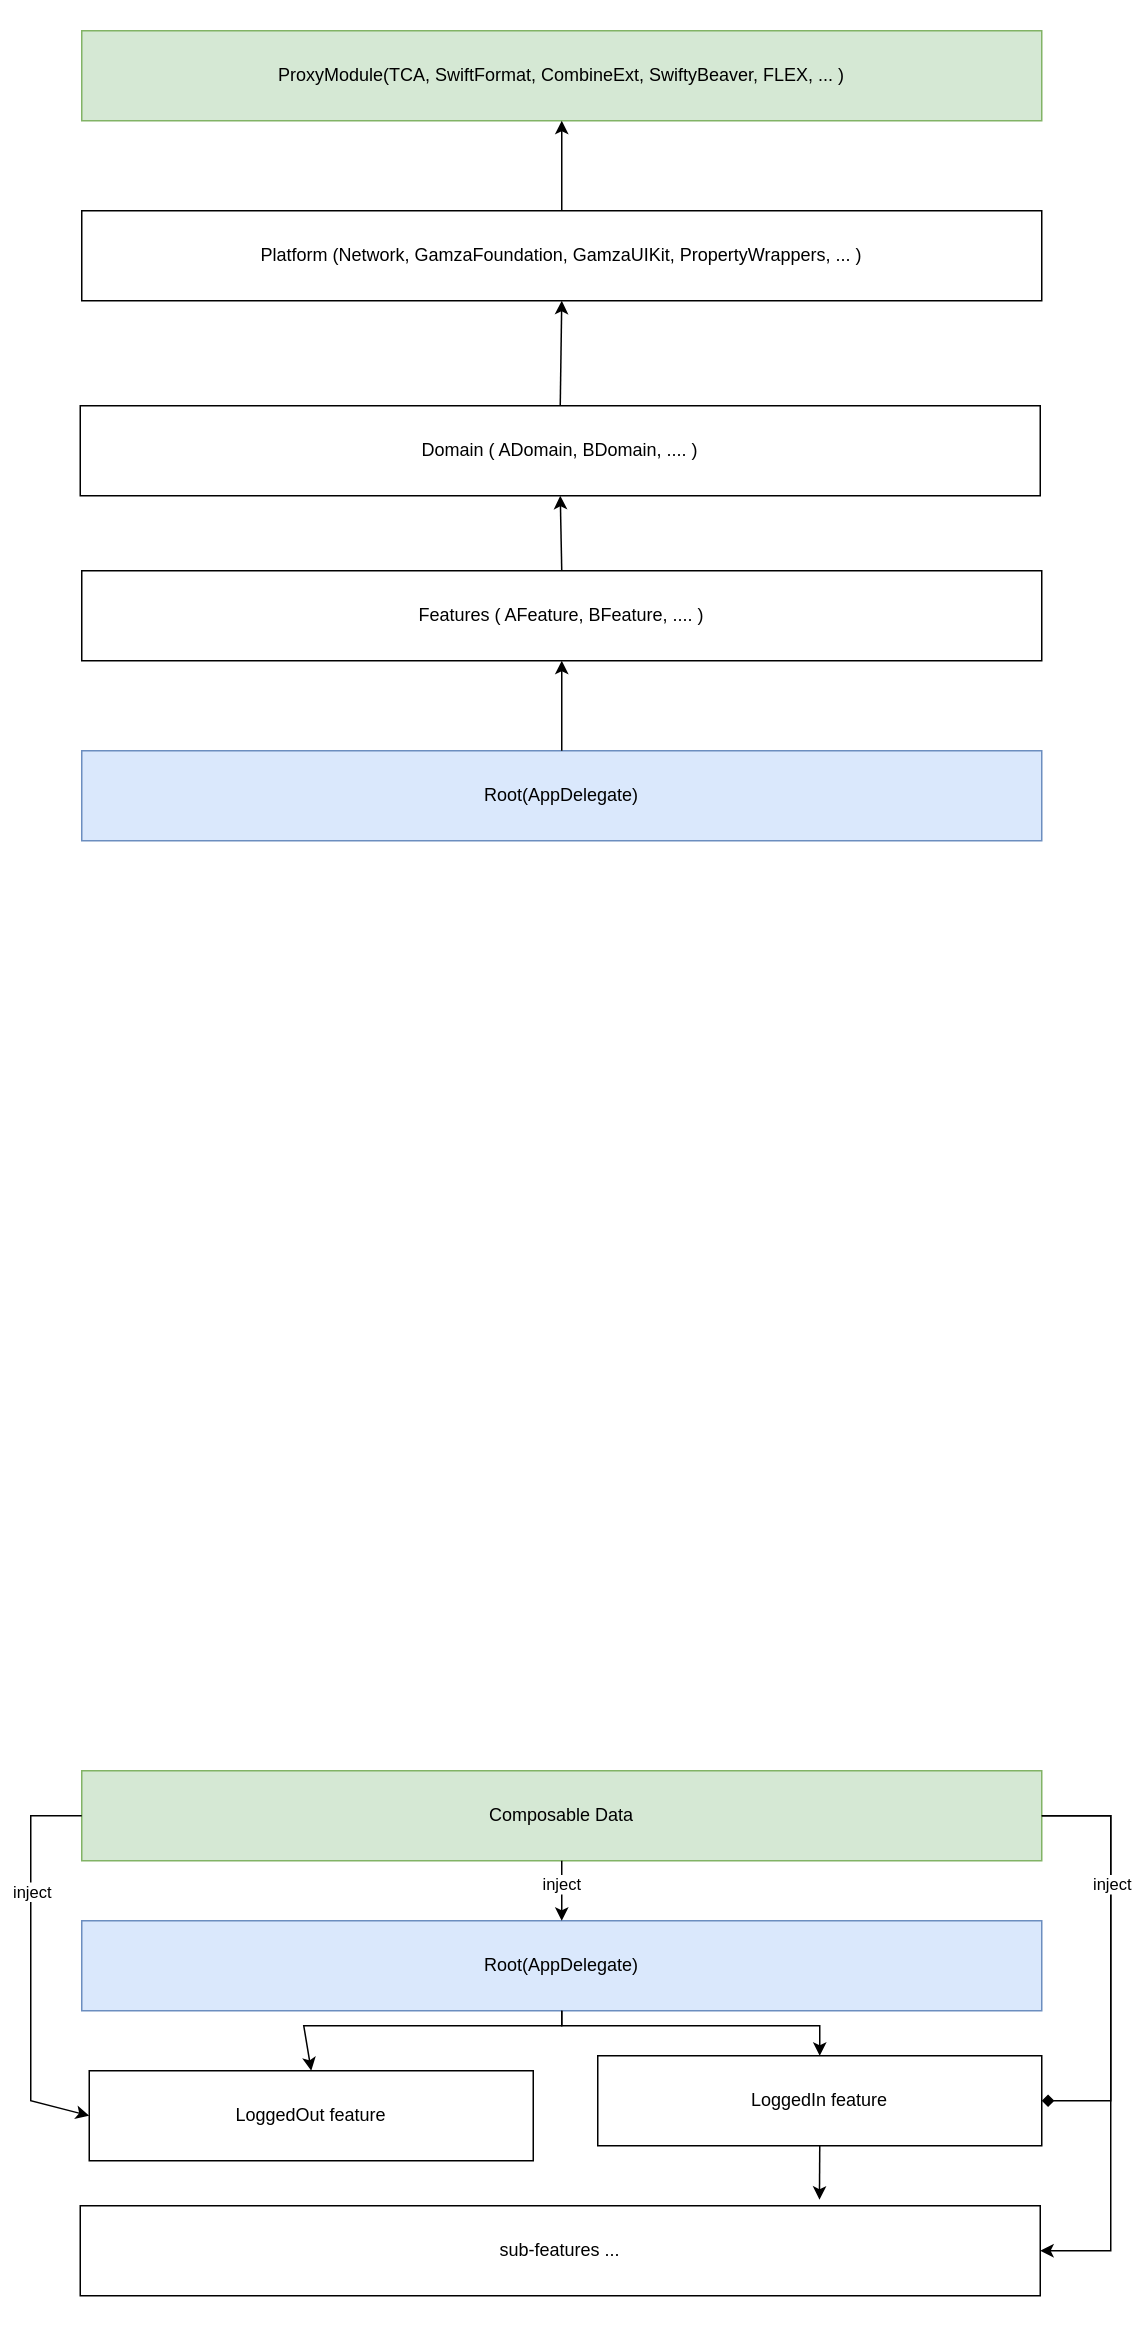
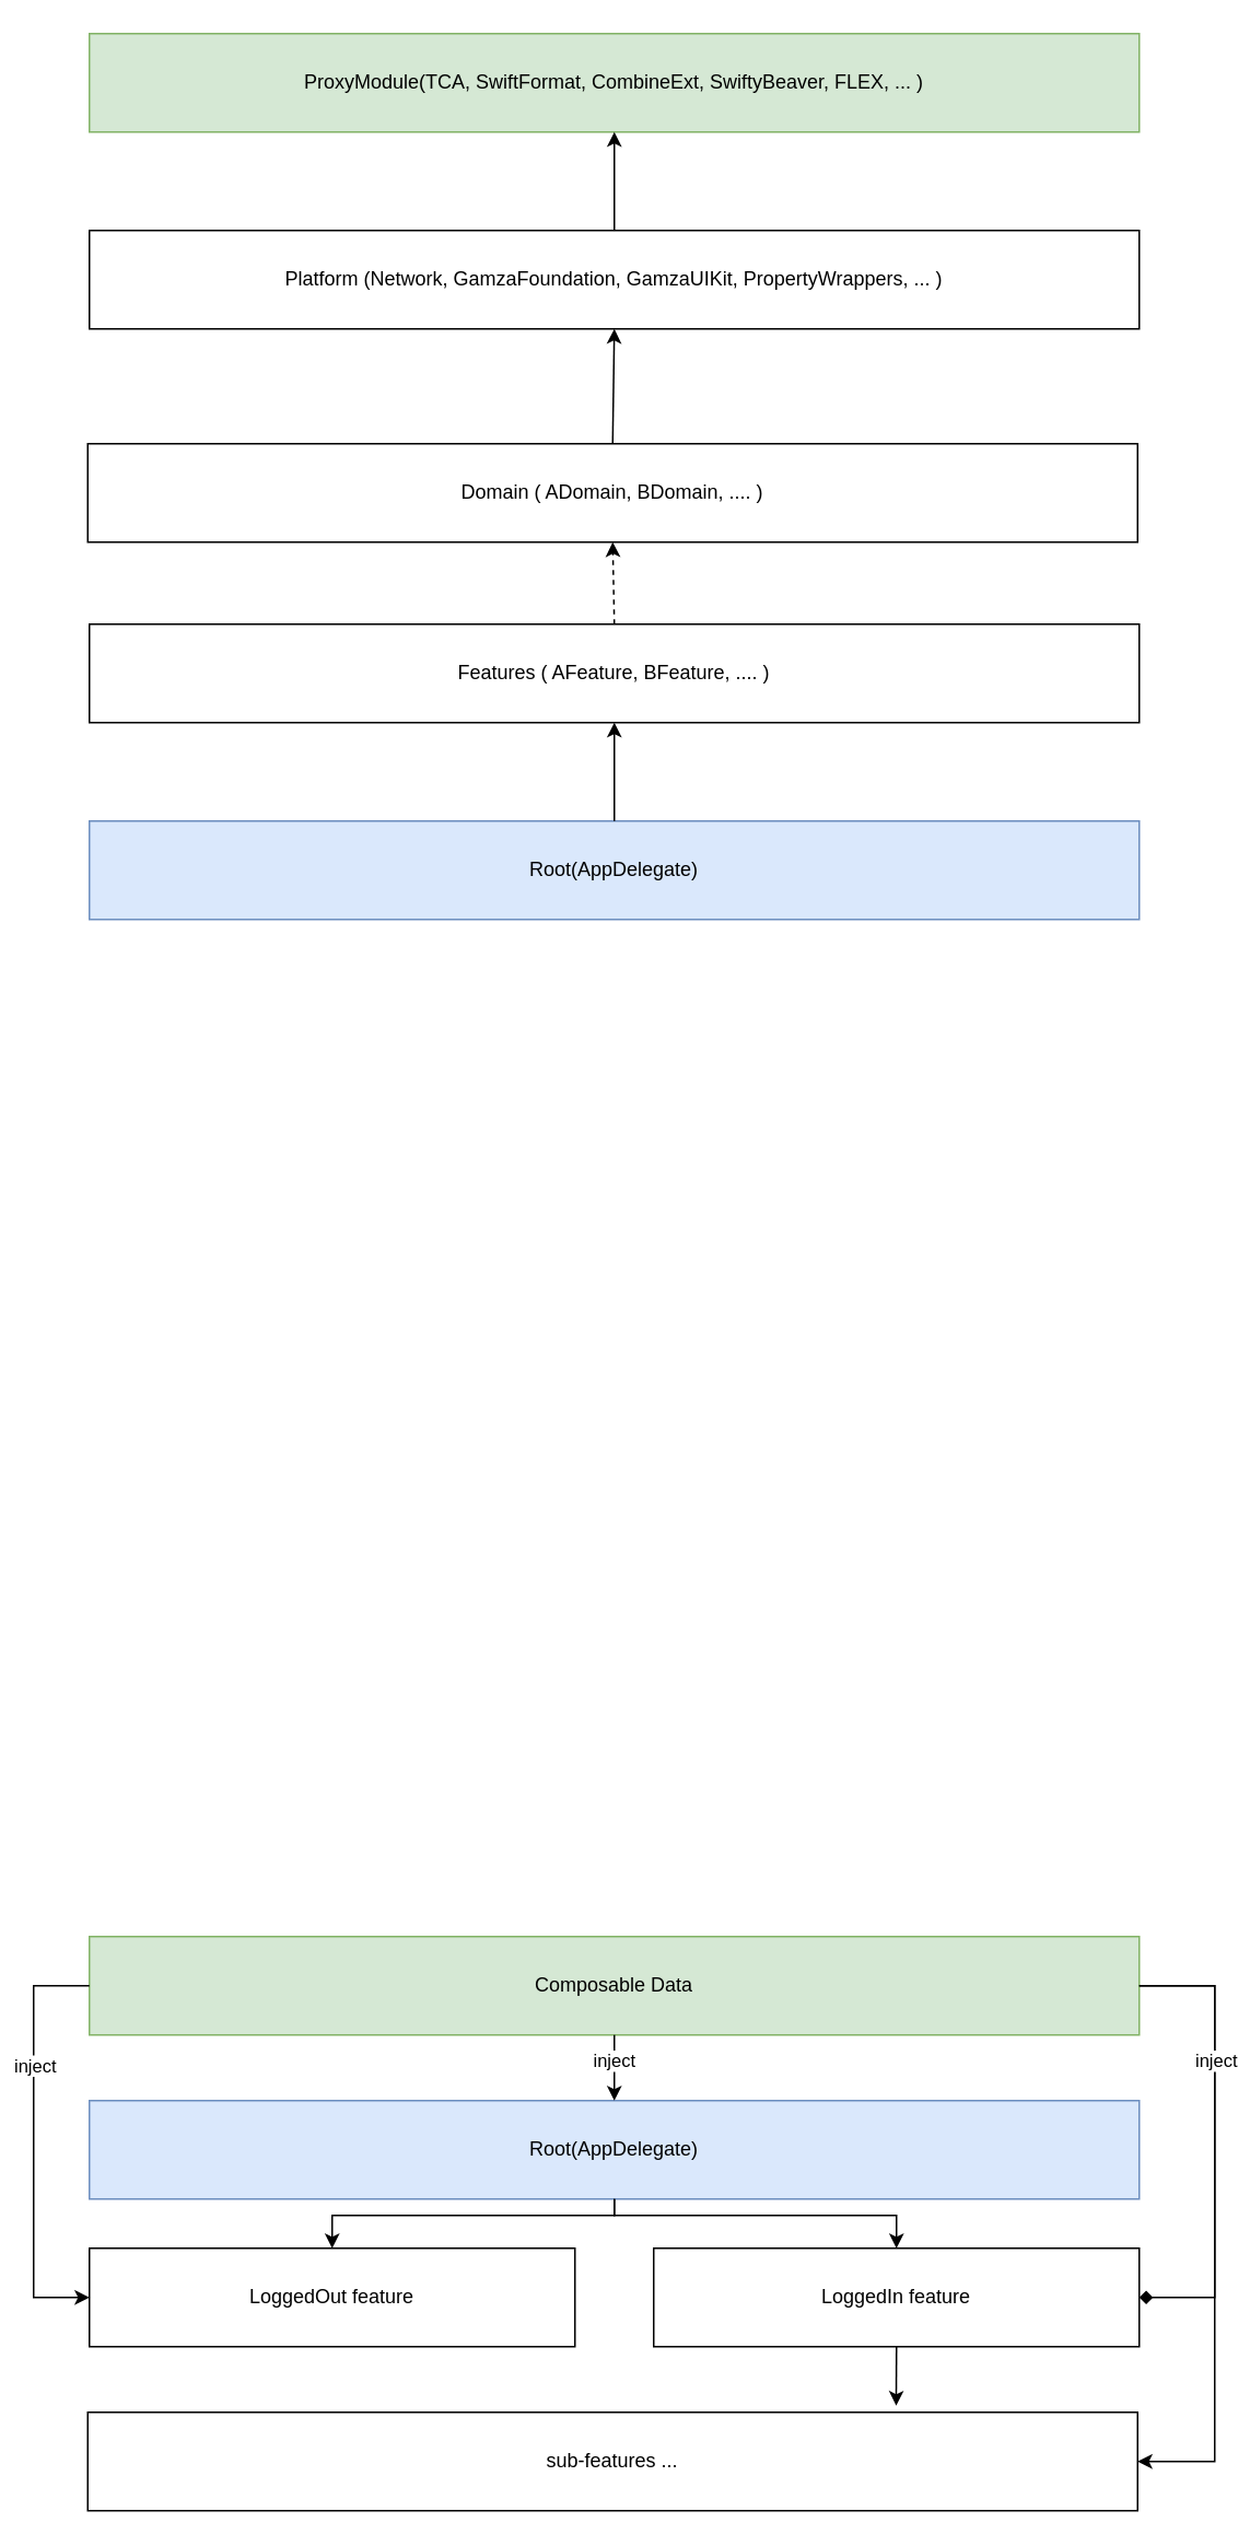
- <mxCell id="9" value="" style="endArrow=classic;html=1;rounded=0;entryX=0.5;entryY=1;entryDx=0;entryDy=0;exitX=0.5;exitY=0;exitDx=0;exitDy=0;" parent="1" source="7" target="6" edge="1"><mxGeometry width="50" height="50" relative="1" as="geometry"><mxPoint x="384" y="270" as="sourcePoint" /><mxPoint x="384" y="210" as="targetPoint" /></mxGeometry></mxCell>
+ <mxCell id="9" value="" style="endArrow=classic;html=1;rounded=0;entryX=0.5;entryY=1;entryDx=0;entryDy=0;exitX=0.5;exitY=0;exitDx=0;exitDy=0;dashed=1;" parent="1" source="7" target="6" edge="1"><mxGeometry width="50" height="50" relative="1" as="geometry"><mxPoint x="384" y="270" as="sourcePoint" /><mxPoint x="384" y="210" as="targetPoint" /></mxGeometry></mxCell>
- <mxCell id="13" value="LoggedOut feature" style="rounded=0;whiteSpace=wrap;html=1;" vertex="1" parent="1"><mxGeometry x="59" y="1380" width="296" height="60" as="geometry" /></mxCell>
+ <mxCell id="13" value="LoggedOut feature" style="rounded=0;whiteSpace=wrap;html=1;" vertex="1" parent="1"><mxGeometry x="54" y="1370" width="296" height="60" as="geometry" /></mxCell>
